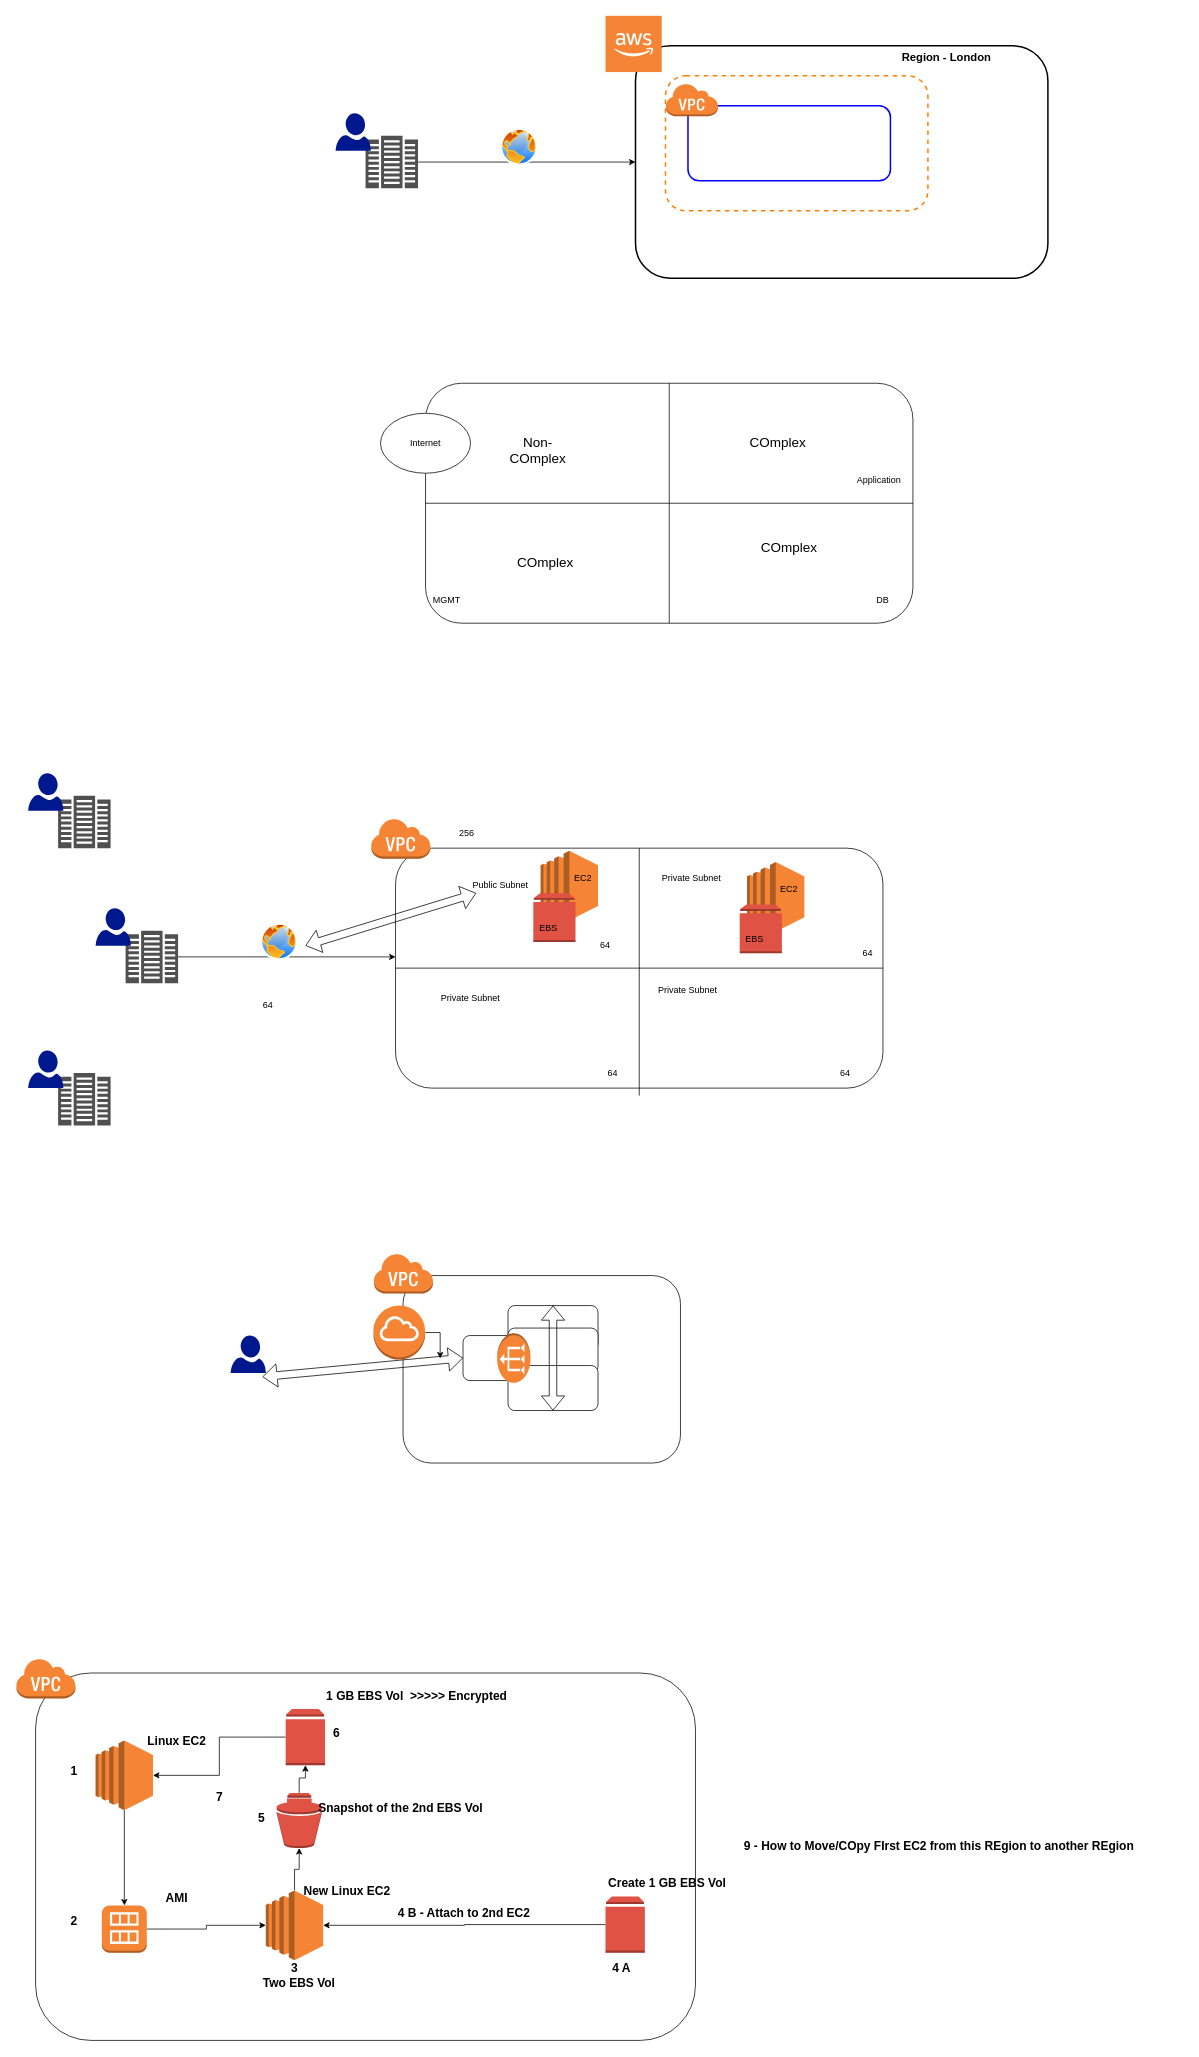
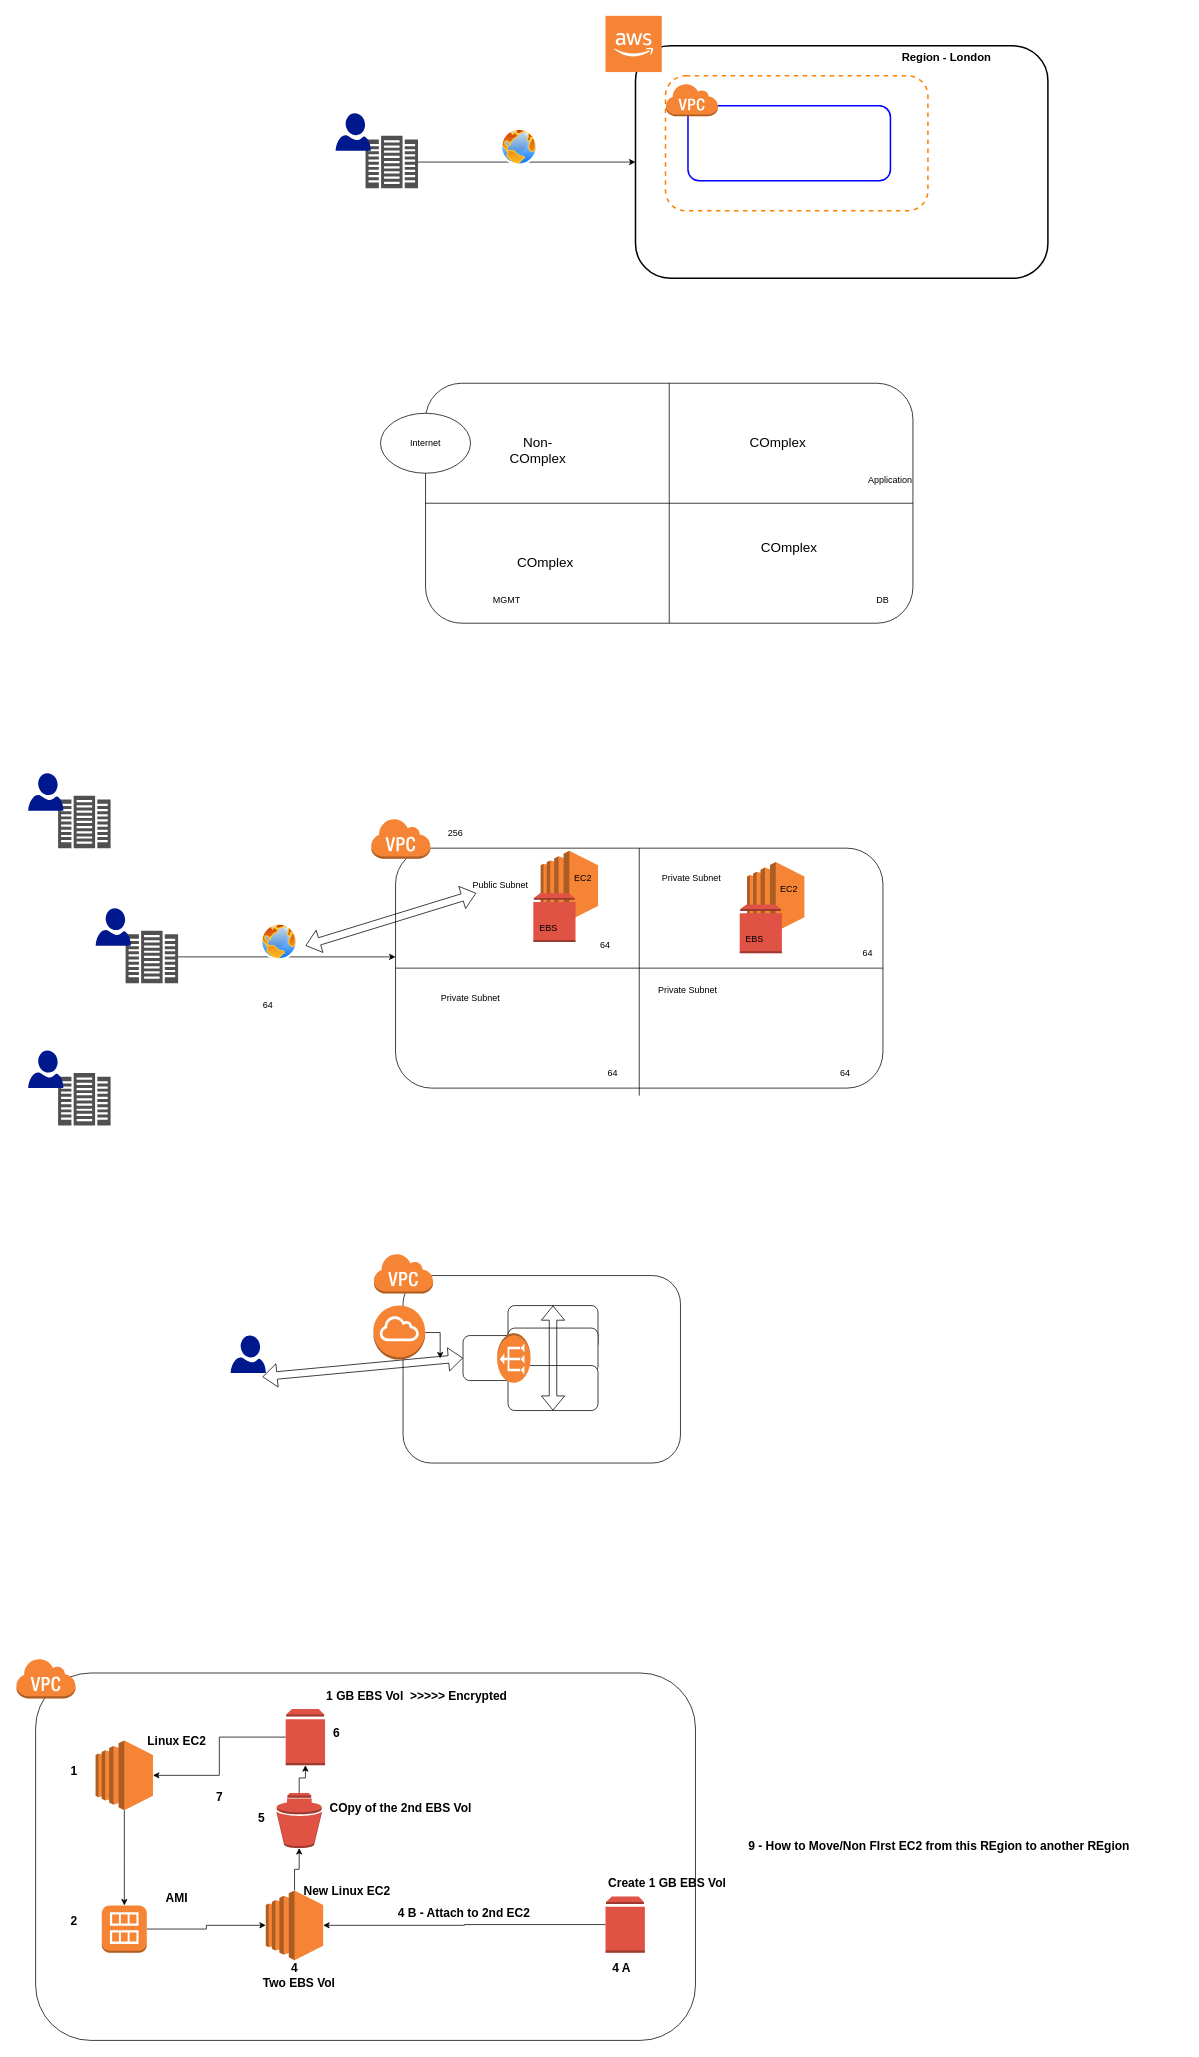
- <mxCell id="20" value="Application" style="text;html=1;strokeColor=none;fillColor=none;align=center;verticalAlign=middle;whiteSpace=wrap;rounded=0;" parent="1" vertex="1"><mxGeometry x="1152" y="630" width="40" height="20" as="geometry" /></mxCell>
+ <mxCell id="20" value="Application" style="text;html=1;strokeColor=none;fillColor=none;align=center;verticalAlign=middle;whiteSpace=wrap;rounded=0;" parent="1" vertex="1"><mxGeometry x="1167" y="630" width="40" height="20" as="geometry" /></mxCell>
- <mxCell id="22" value="MGMT&amp;nbsp;" style="text;html=1;strokeColor=none;fillColor=none;align=center;verticalAlign=middle;whiteSpace=wrap;rounded=0;" parent="1" vertex="1"><mxGeometry x="577" y="790" width="40" height="20" as="geometry" /></mxCell>
+ <mxCell id="22" value="MGMT&amp;nbsp;" style="text;html=1;strokeColor=none;fillColor=none;align=center;verticalAlign=middle;whiteSpace=wrap;rounded=0;" parent="1" vertex="1"><mxGeometry x="657" y="790" width="40" height="20" as="geometry" /></mxCell>
- <mxCell id="27" value="256" style="text;html=1;strokeColor=none;fillColor=none;align=center;verticalAlign=middle;whiteSpace=wrap;rounded=0;" parent="1" vertex="1"><mxGeometry x="602" y="1100" width="40" height="20" as="geometry" /></mxCell>
+ <mxCell id="27" value="256" style="text;html=1;strokeColor=none;fillColor=none;align=center;verticalAlign=middle;whiteSpace=wrap;rounded=0;" parent="1" vertex="1"><mxGeometry x="587" y="1100" width="40" height="20" as="geometry" /></mxCell>
- <mxCell id="88" value="&lt;font style=&quot;font-size: 16px&quot;&gt;&lt;b&gt;Snapshot of the 2nd EBS Vol&lt;/b&gt;&lt;/font&gt;" style="text;html=1;strokeColor=none;fillColor=none;align=center;verticalAlign=middle;whiteSpace=wrap;rounded=0;" vertex="1" parent="1"><mxGeometry x="401" y="2400" width="266" height="20" as="geometry" /></mxCell>
+ <mxCell id="88" value="&lt;font style=&quot;font-size: 16px&quot;&gt;&lt;b&gt;COpy of the 2nd EBS Vol&lt;/b&gt;&lt;/font&gt;" style="text;html=1;strokeColor=none;fillColor=none;align=center;verticalAlign=middle;whiteSpace=wrap;rounded=0;" vertex="1" parent="1"><mxGeometry x="401" y="2400" width="266" height="20" as="geometry" /></mxCell>
- <mxCell id="95" value="&lt;font style=&quot;font-size: 16px&quot;&gt;&lt;b&gt;9 - How to Move/COpy FIrst EC2 from this REgion to another REgion&lt;/b&gt;&lt;/font&gt;" style="text;html=1;strokeColor=none;fillColor=none;align=center;verticalAlign=middle;whiteSpace=wrap;rounded=0;" vertex="1" parent="1"><mxGeometry x="927" y="2450" width="650" height="20" as="geometry" /></mxCell>
+ <mxCell id="95" value="&lt;font style=&quot;font-size: 16px&quot;&gt;&lt;b&gt;9 - How to Move/Non FIrst EC2 from this REgion to another REgion&lt;/b&gt;&lt;/font&gt;" style="text;html=1;strokeColor=none;fillColor=none;align=center;verticalAlign=middle;whiteSpace=wrap;rounded=0;" vertex="1" parent="1"><mxGeometry x="927" y="2450" width="650" height="20" as="geometry" /></mxCell>
- <mxCell id="80" value="&lt;font style=&quot;font-size: 16px&quot;&gt;&lt;b&gt;3&lt;/b&gt;&lt;/font&gt;" style="text;html=1;strokeColor=none;fillColor=none;align=center;verticalAlign=middle;whiteSpace=wrap;rounded=0;" vertex="1" parent="1"><mxGeometry x="330.75" y="2613" width="123" height="20" as="geometry" /></mxCell>
+ <mxCell id="80" value="&lt;font style=&quot;font-size: 16px&quot;&gt;&lt;b&gt;4&lt;/b&gt;&lt;/font&gt;" style="text;html=1;strokeColor=none;fillColor=none;align=center;verticalAlign=middle;whiteSpace=wrap;rounded=0;" vertex="1" parent="1"><mxGeometry x="330.75" y="2613" width="123" height="20" as="geometry" /></mxCell>
